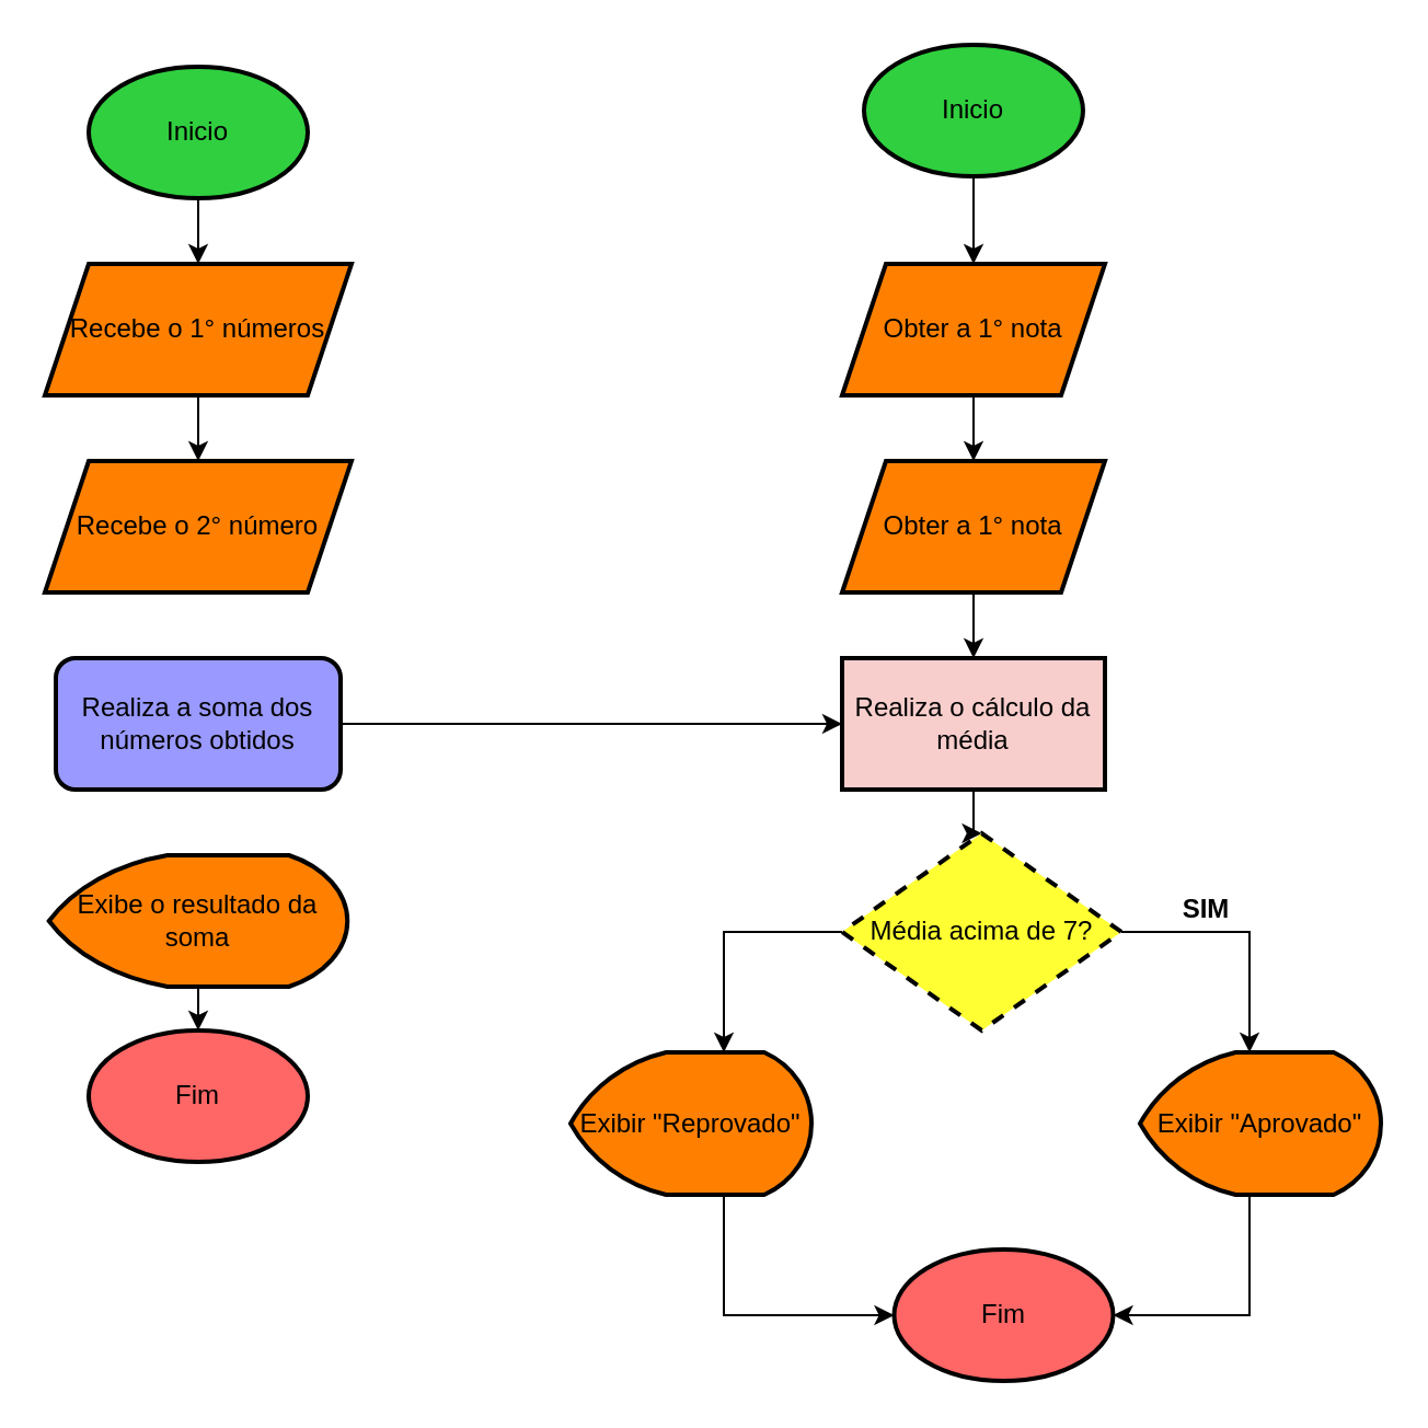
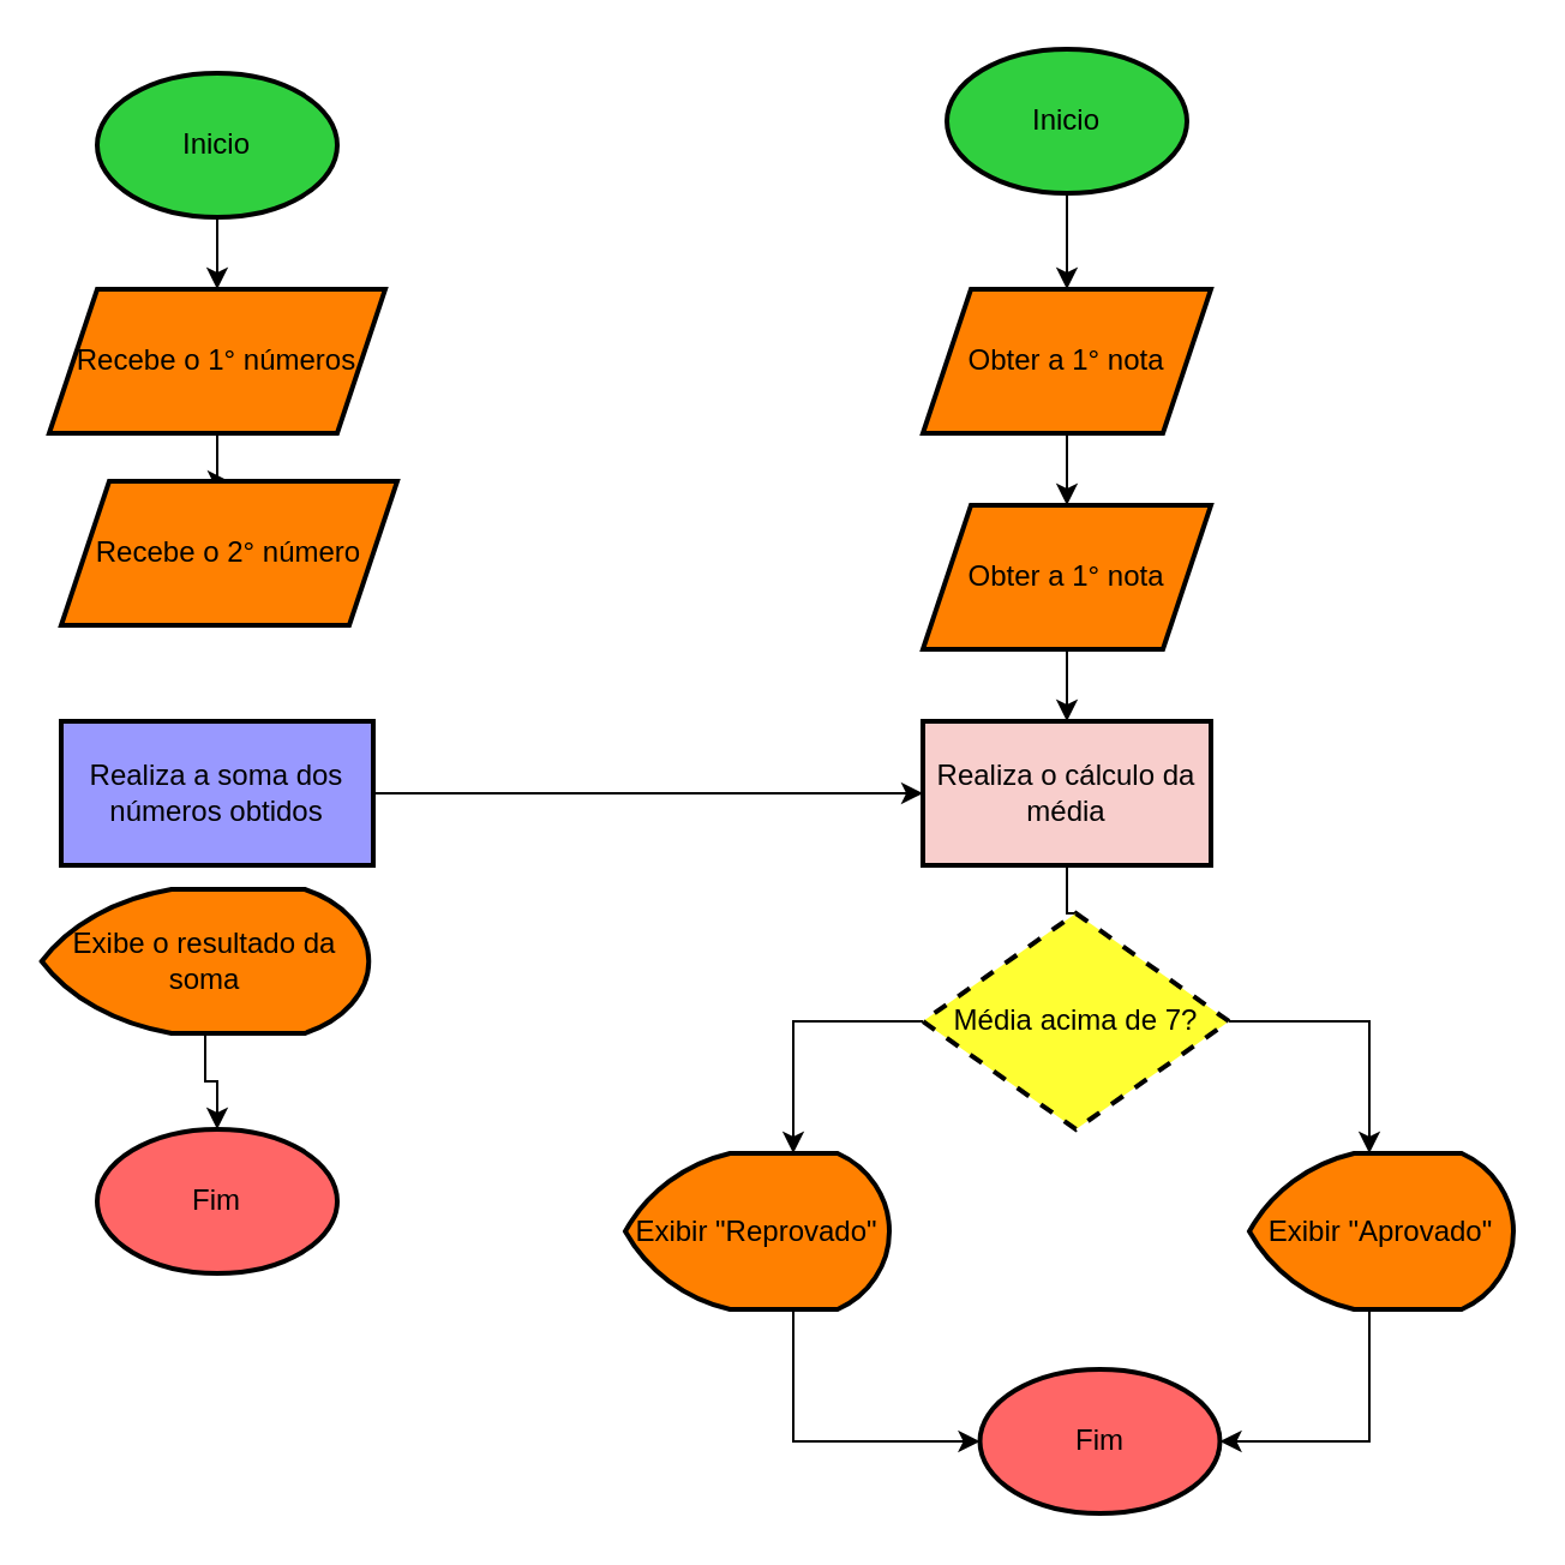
- <mxCell id="6" value="Recebe o 2° número" style="shape=parallelogram;perimeter=parallelogramPerimeter;whiteSpace=wrap;html=1;fixedSize=1;fillColor=#FF8000;strokeWidth=2;" vertex="1" parent="1"><mxGeometry x="20" y="210" width="140" height="60" as="geometry" /></mxCell>
+ <mxCell id="6" value="Recebe o 2° número" style="shape=parallelogram;perimeter=parallelogramPerimeter;whiteSpace=wrap;html=1;fixedSize=1;fillColor=#FF8000;strokeWidth=2;" vertex="1" parent="1"><mxGeometry x="25" y="200" width="140" height="60" as="geometry" /></mxCell>
- <mxCell id="8" value="Realiza a soma dos números obtidos" style="whiteSpace=wrap;html=1;fillColor=#9999FF;strokeWidth=2;rounded=1;" vertex="1" parent="1"><mxGeometry x="25" y="300" width="130" height="60" as="geometry" /></mxCell>
+ <mxCell id="8" value="Realiza a soma dos números obtidos" style="whiteSpace=wrap;html=1;fillColor=#9999FF;strokeWidth=2;" vertex="1" parent="1"><mxGeometry x="25" y="300" width="130" height="60" as="geometry" /></mxCell>
- <mxCell id="18" value="" style="edgeStyle=orthogonalEdgeStyle;rounded=0;orthogonalLoop=1;jettySize=auto;html=1;" edge="1" parent="1" source="19" target="22"><mxGeometry relative="1" as="geometry" /></mxCell>
+ <mxCell id="18" value="" style="edgeStyle=orthogonalEdgeStyle;rounded=0;orthogonalLoop=1;jettySize=auto;html=1;endArrow=none;" edge="1" parent="1" source="19" target="22"><mxGeometry relative="1" as="geometry" /></mxCell>
- <mxCell id="27" value="&lt;b&gt;SIM&lt;br&gt;&lt;/b&gt;" style="text;html=1;align=center;verticalAlign=middle;resizable=0;points=[];autosize=1;strokeColor=none;fillColor=none;" vertex="1" parent="1"><mxGeometry x="530" y="400" width="40" height="30" as="geometry" /></mxCell>
- <mxCell id="10" value="Exibe o resultado da soma" style="strokeWidth=2;html=1;shape=mxgraph.flowchart.display;whiteSpace=wrap;fillColor=#FF8000;" vertex="1" parent="1"><mxGeometry x="21.88" y="390" width="136.25" height="60" as="geometry" /></mxCell>
+ <mxCell id="10" value="Exibe o resultado da soma" style="strokeWidth=2;html=1;shape=mxgraph.flowchart.display;whiteSpace=wrap;fillColor=#FF8000;" vertex="1" parent="1"><mxGeometry x="16.88" y="370" width="136.25" height="60" as="geometry" /></mxCell>
